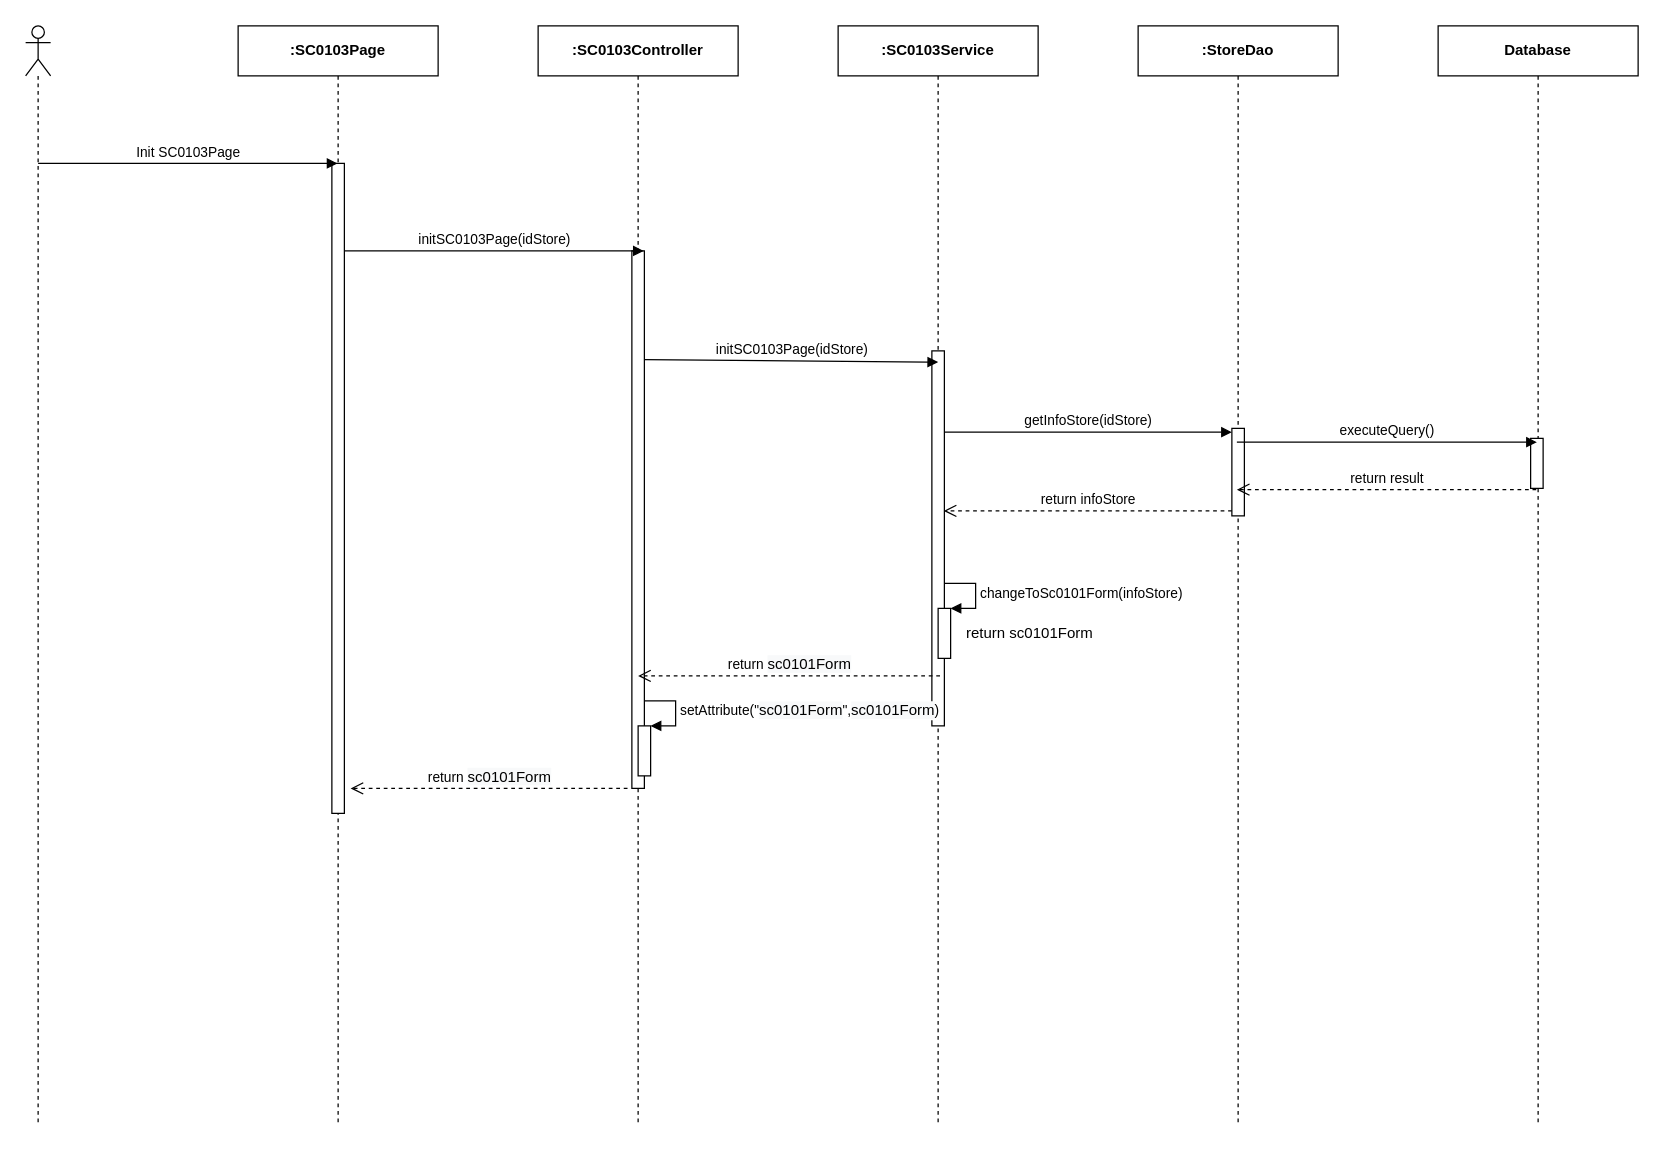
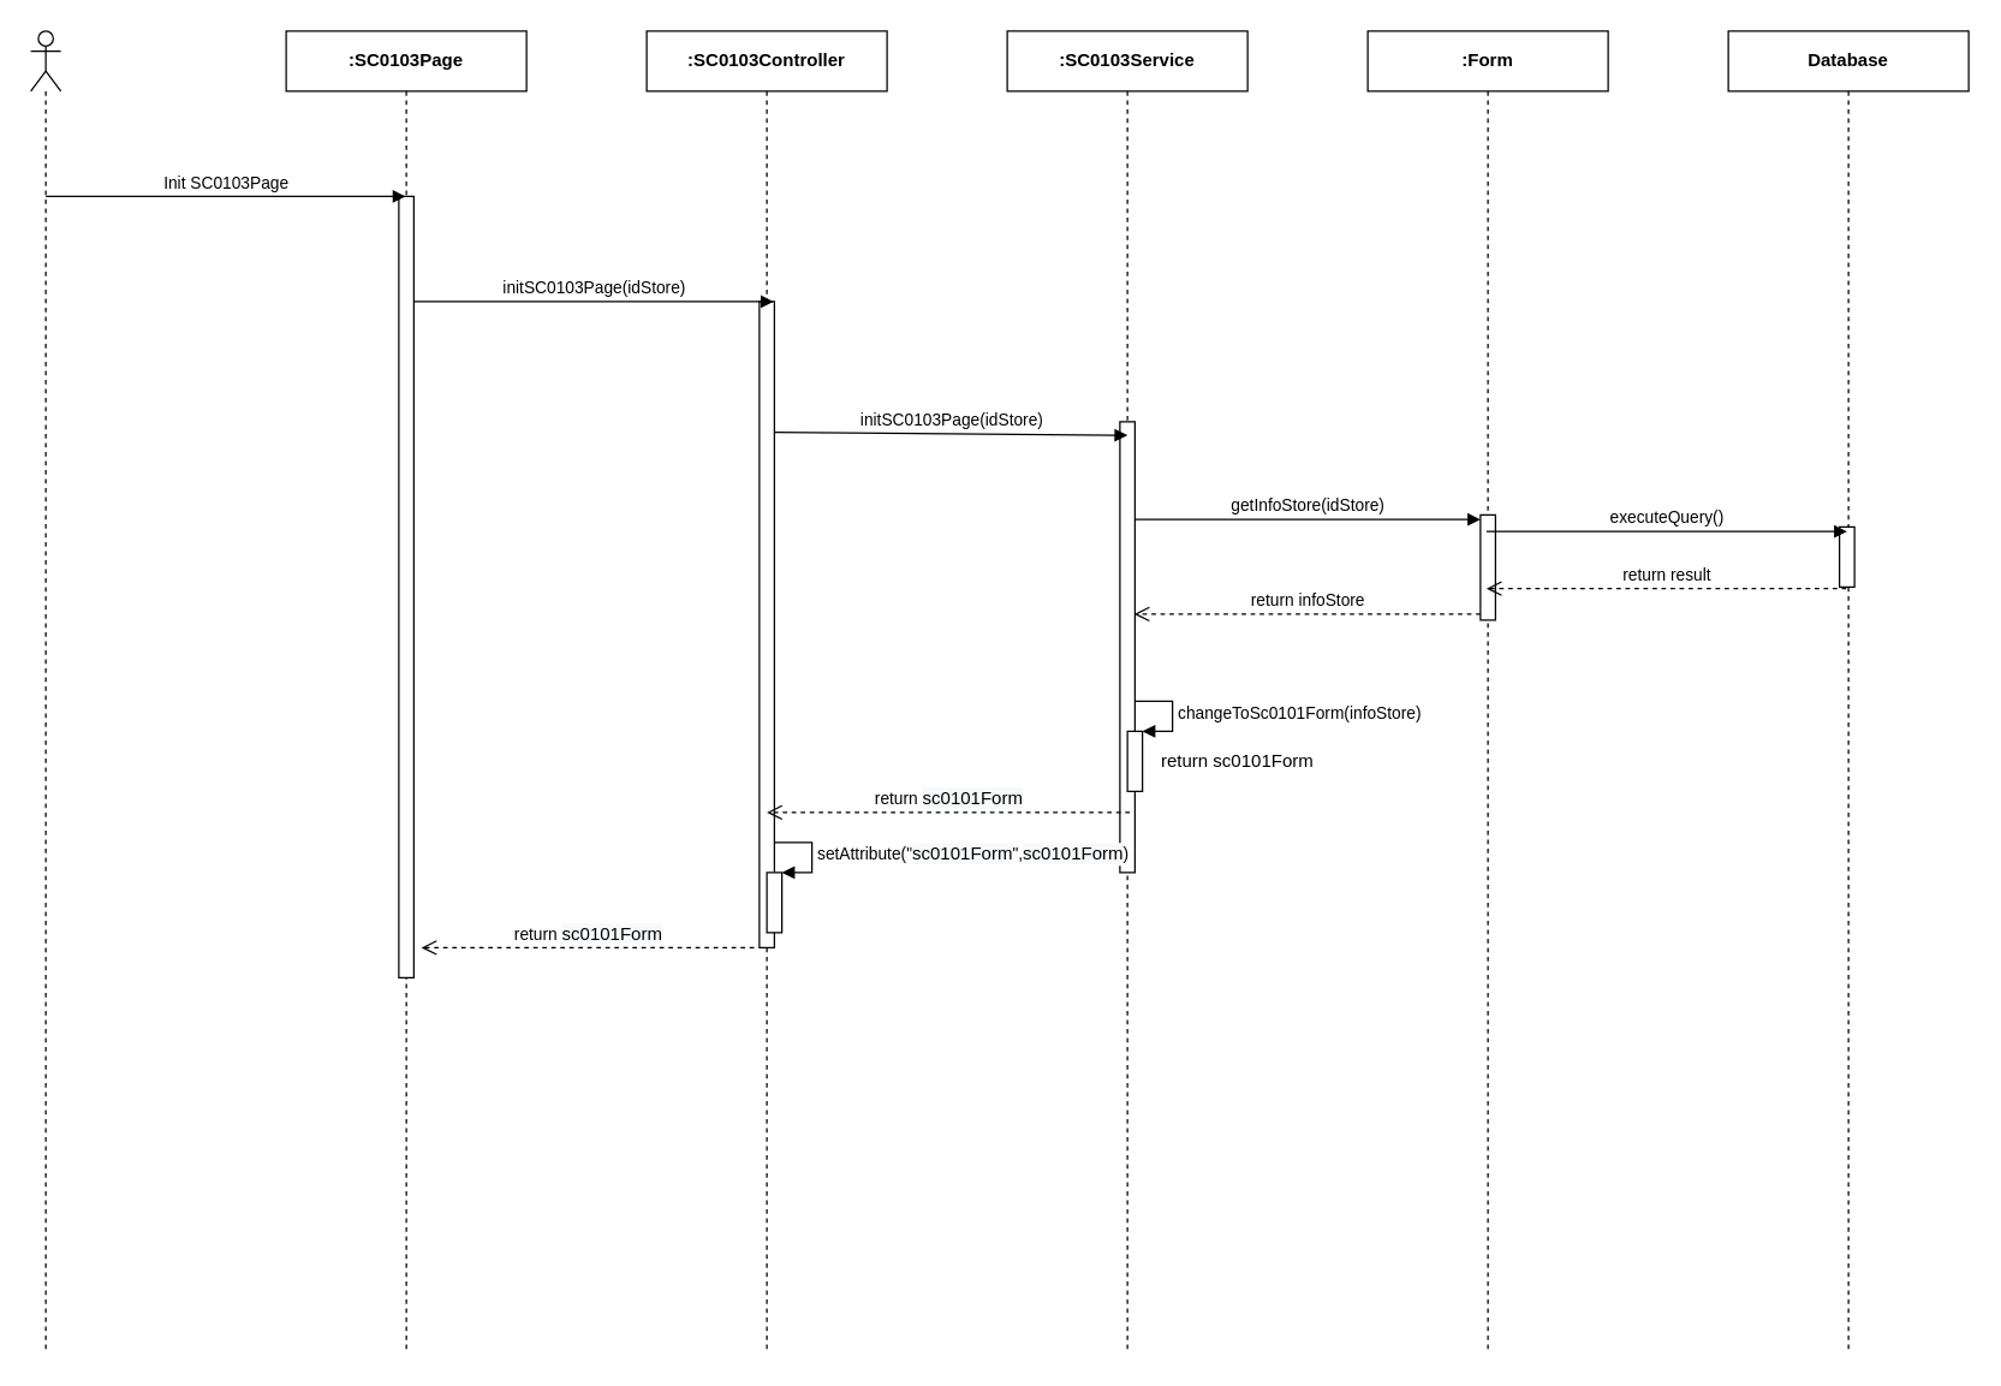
- <mxCell id="5" value="&lt;b&gt;:StoreDao&lt;/b&gt;" style="shape=umlLifeline;perimeter=lifelinePerimeter;whiteSpace=wrap;html=1;container=1;collapsible=0;recursiveResize=0;outlineConnect=0;" parent="1" vertex="1"><mxGeometry x="910" y="20" width="160" height="880" as="geometry" /></mxCell>
+ <mxCell id="5" value="&lt;b&gt;:Form&lt;/b&gt;" style="shape=umlLifeline;perimeter=lifelinePerimeter;whiteSpace=wrap;html=1;container=1;collapsible=0;recursiveResize=0;outlineConnect=0;" parent="1" vertex="1"><mxGeometry x="910" y="20" width="160" height="880" as="geometry" /></mxCell>
